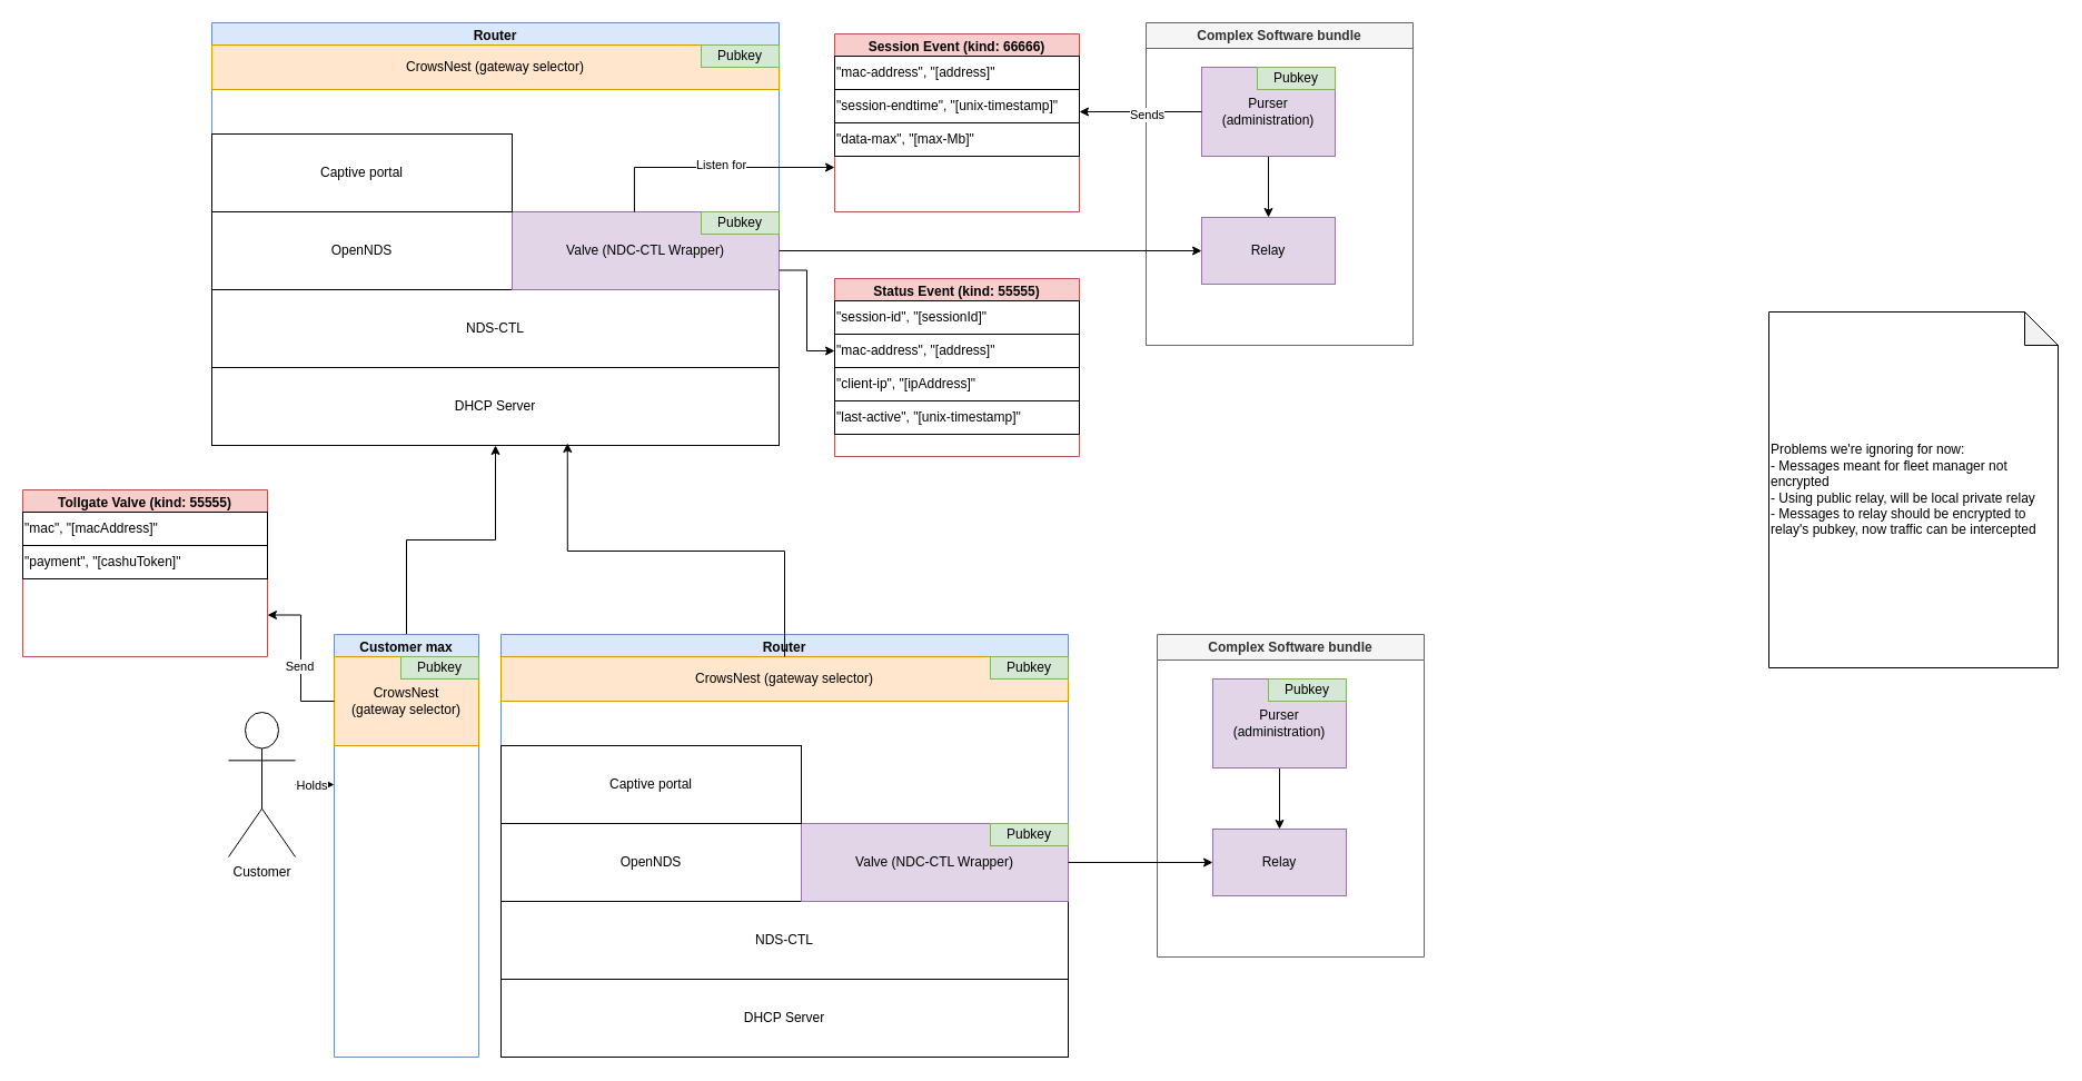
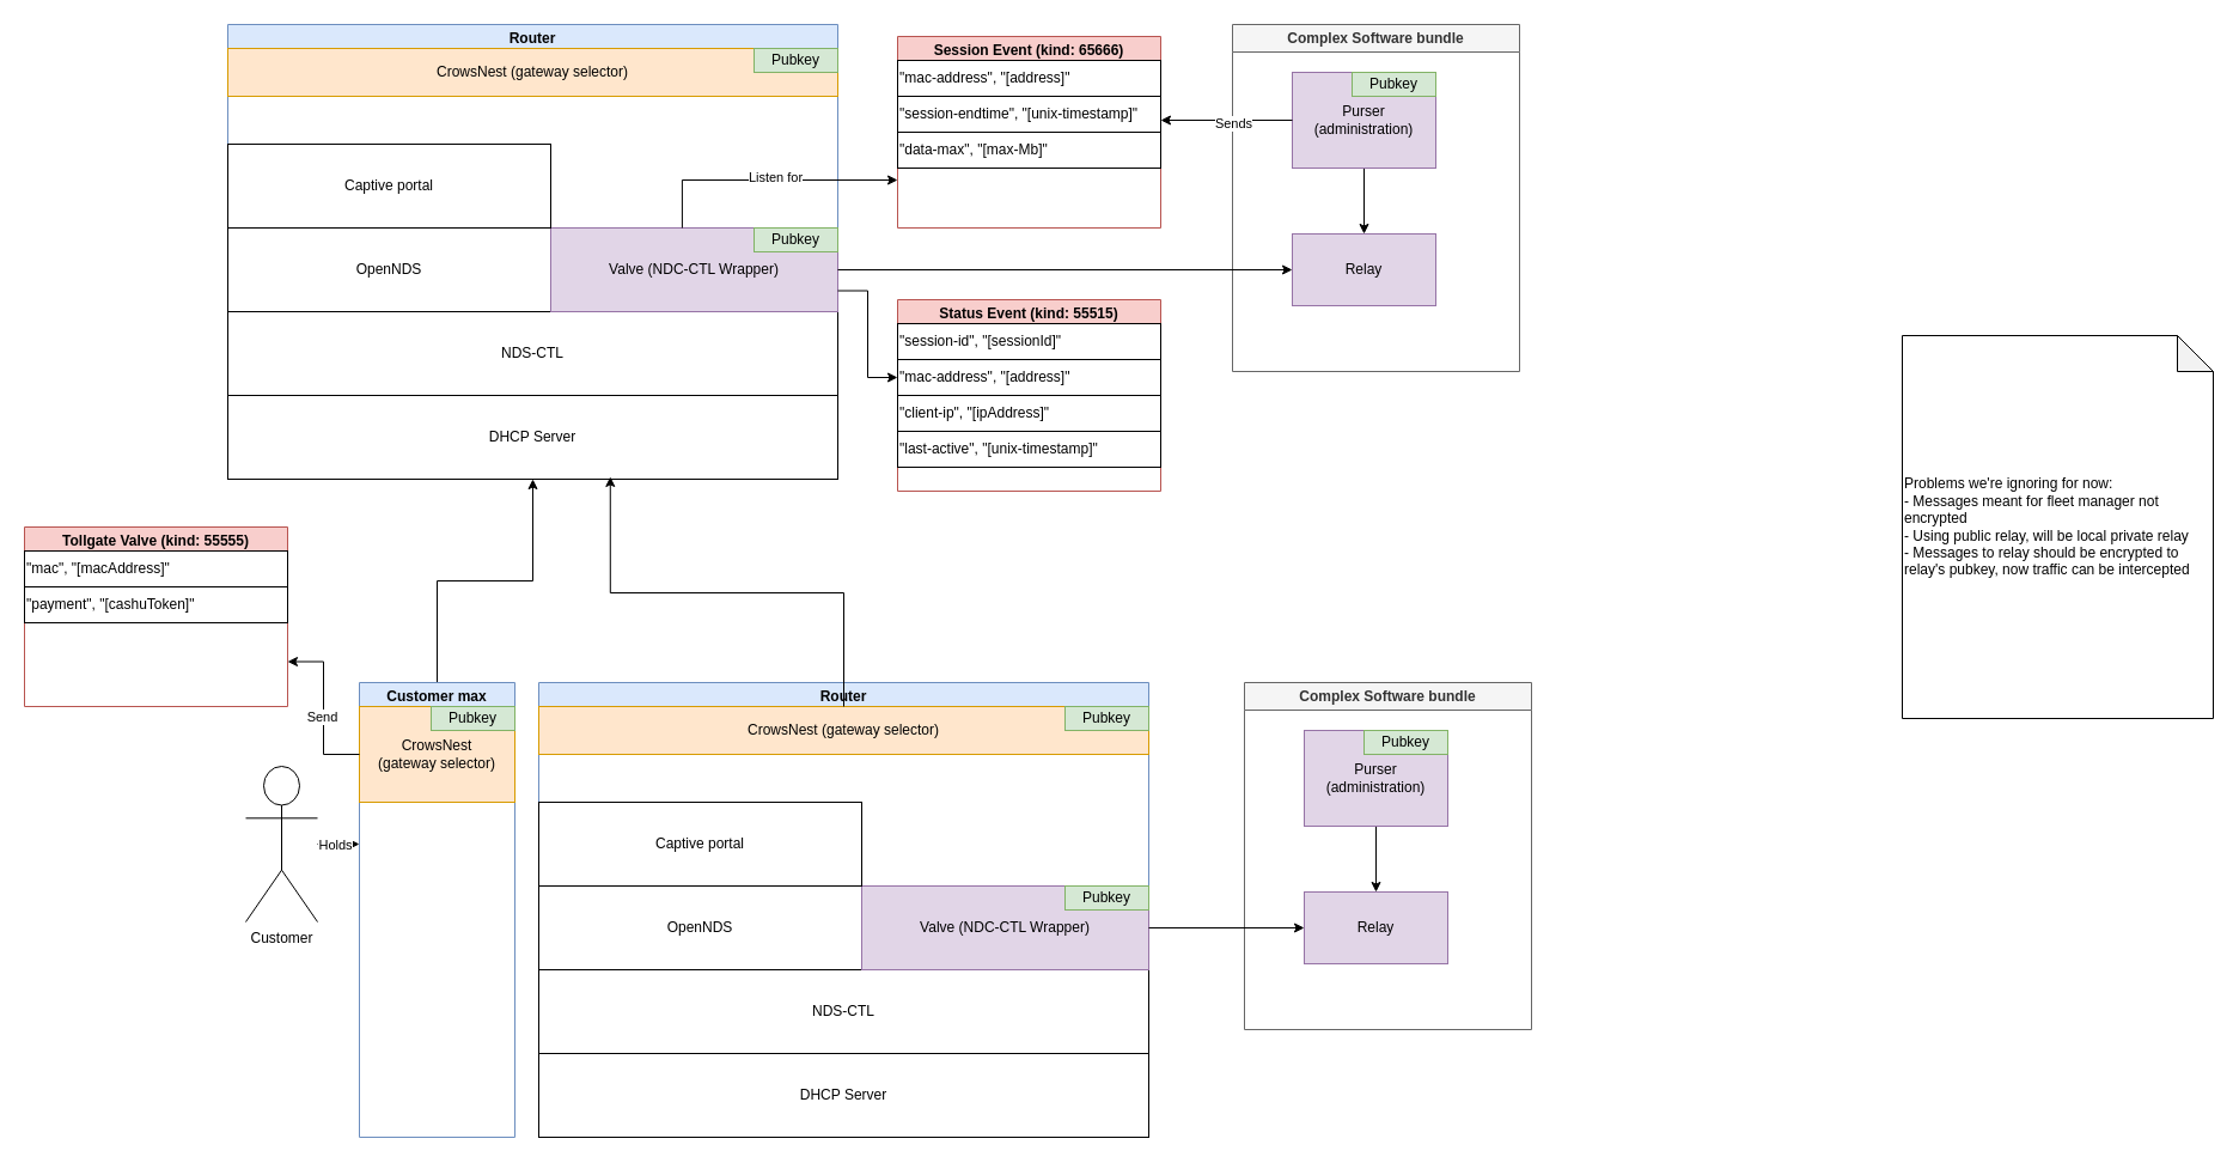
- <mxCell id="43" value="Session Event (kind: 66666)" style="swimlane;whiteSpace=wrap;html=1;fillColor=#f8cecc;strokeColor=#b85450;" vertex="1" parent="1"><mxGeometry x="750" y="30" width="220" height="160" as="geometry" /></mxCell>
+ <mxCell id="43" value="Session Event (kind: 65666)" style="swimlane;whiteSpace=wrap;html=1;fillColor=#f8cecc;strokeColor=#b85450;" vertex="1" parent="1"><mxGeometry x="750" y="30" width="220" height="160" as="geometry" /></mxCell>
- <mxCell id="49" value="Status Event (kind: 55555)" style="swimlane;whiteSpace=wrap;html=1;fillColor=#f8cecc;strokeColor=#b85450;" vertex="1" parent="1"><mxGeometry x="750" y="250" width="220" height="160" as="geometry" /></mxCell>
+ <mxCell id="49" value="Status Event (kind: 55515)" style="swimlane;whiteSpace=wrap;html=1;fillColor=#f8cecc;strokeColor=#b85450;" vertex="1" parent="1"><mxGeometry x="750" y="250" width="220" height="160" as="geometry" /></mxCell>
